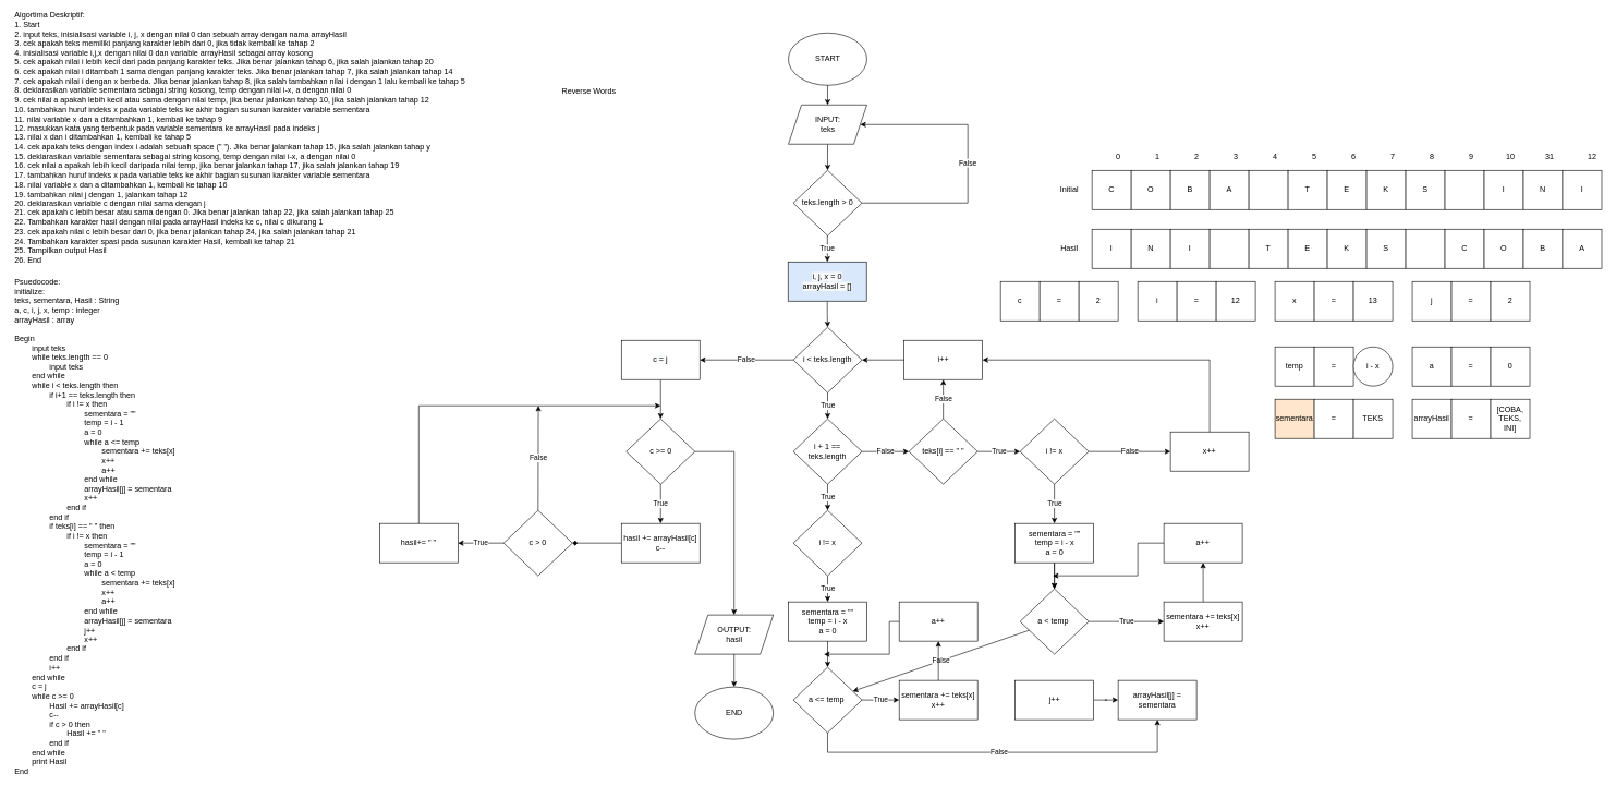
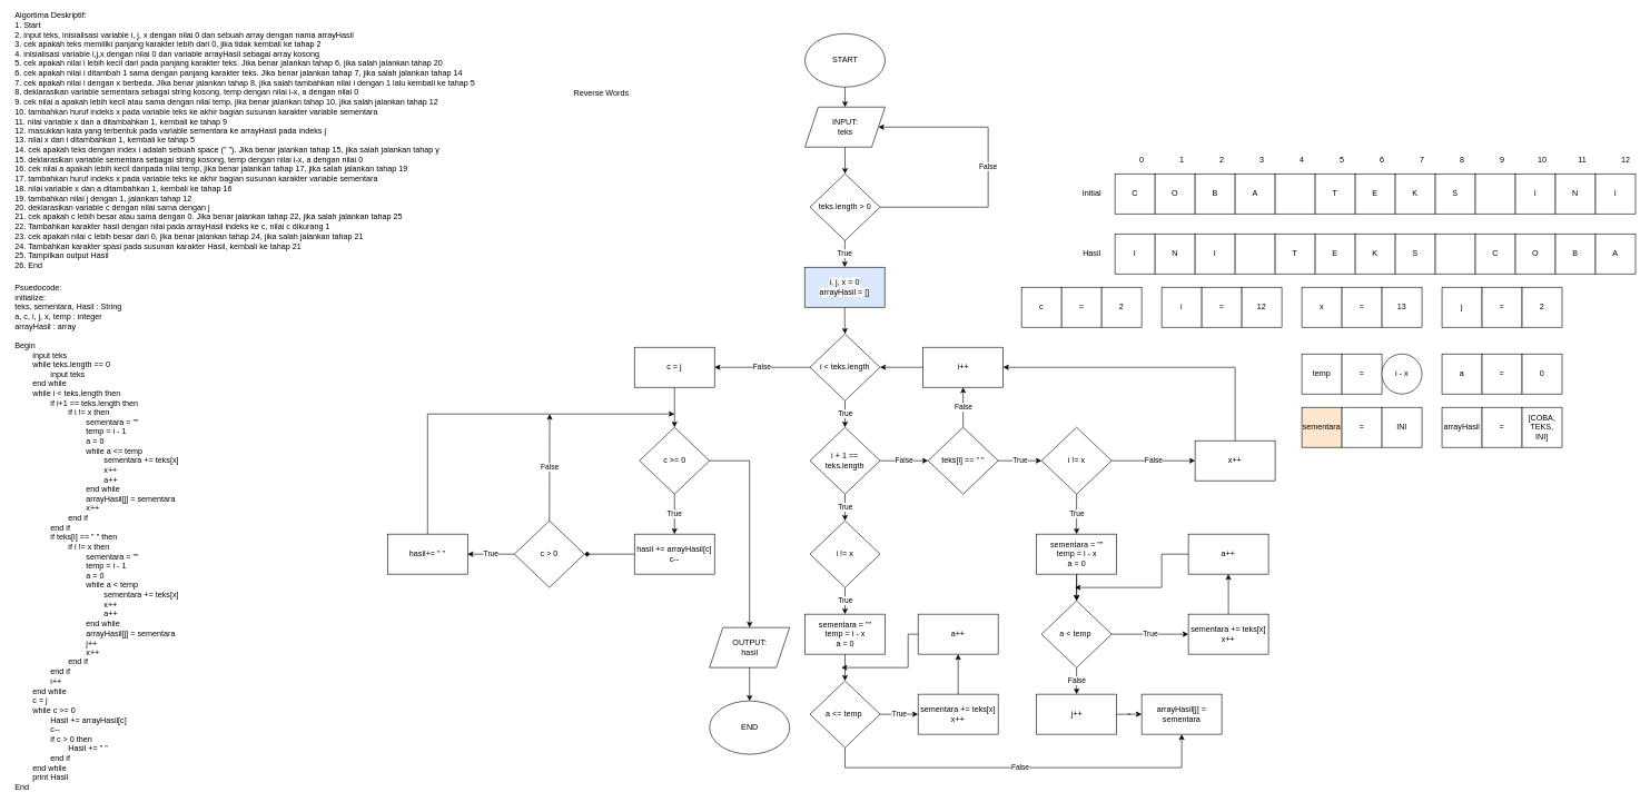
- <mxCell id="106" value="31" style="text;html=1;align=center;verticalAlign=middle;resizable=0;points=[];autosize=1;strokeColor=none;fillColor=none;" parent="1" vertex="1"><mxGeometry x="2355" y="230" width="30" height="20" as="geometry" /></mxCell>
+ <mxCell id="106" value="11" style="text;html=1;align=center;verticalAlign=middle;resizable=0;points=[];autosize=1;strokeColor=none;fillColor=none;" parent="1" vertex="1"><mxGeometry x="2355" y="230" width="30" height="20" as="geometry" /></mxCell>
- <mxCell id="116" value="TEKS" style="rounded=0;whiteSpace=wrap;html=1;" parent="1" vertex="1"><mxGeometry x="2070" y="610" width="60" height="60" as="geometry" /></mxCell>
+ <mxCell id="116" value="INI" style="rounded=0;whiteSpace=wrap;html=1;" parent="1" vertex="1"><mxGeometry x="2070" y="610" width="60" height="60" as="geometry" /></mxCell>
- <mxCell id="24" value="False" style="endArrow=classic;html=1;rounded=0;" parent="1" source="14" target="119" edge="1"><mxGeometry width="50" height="50" relative="1" as="geometry"><mxPoint x="1160" y="880" as="sourcePoint" /><mxPoint x="1690" y="1040" as="targetPoint" /></mxGeometry></mxCell>
+ <mxCell id="24" value="False" style="endArrow=classic;html=1;rounded=0;" parent="1" source="14" target="132" edge="1"><mxGeometry width="50" height="50" relative="1" as="geometry"><mxPoint x="1160" y="880" as="sourcePoint" /><mxPoint x="1690" y="1040" as="targetPoint" /></mxGeometry></mxCell>
